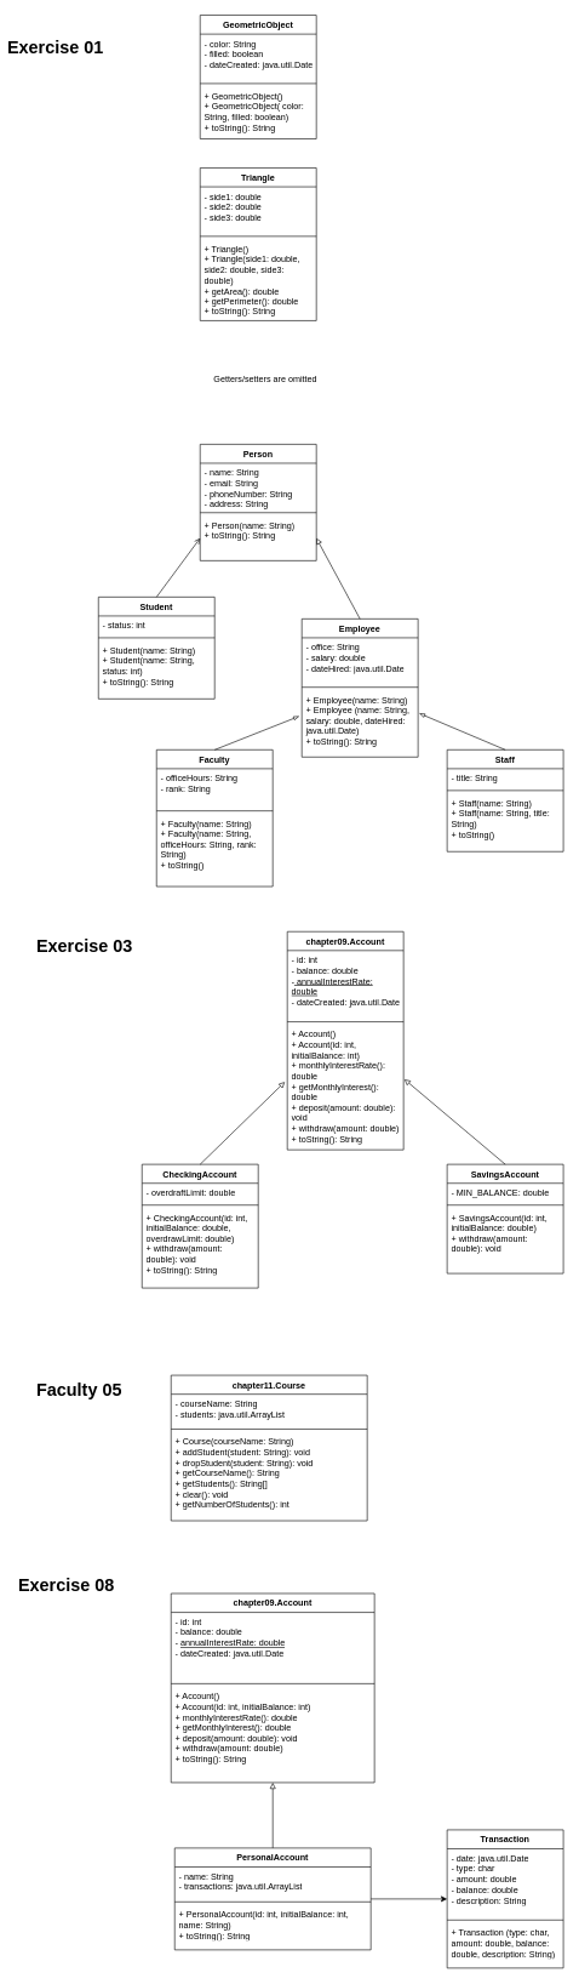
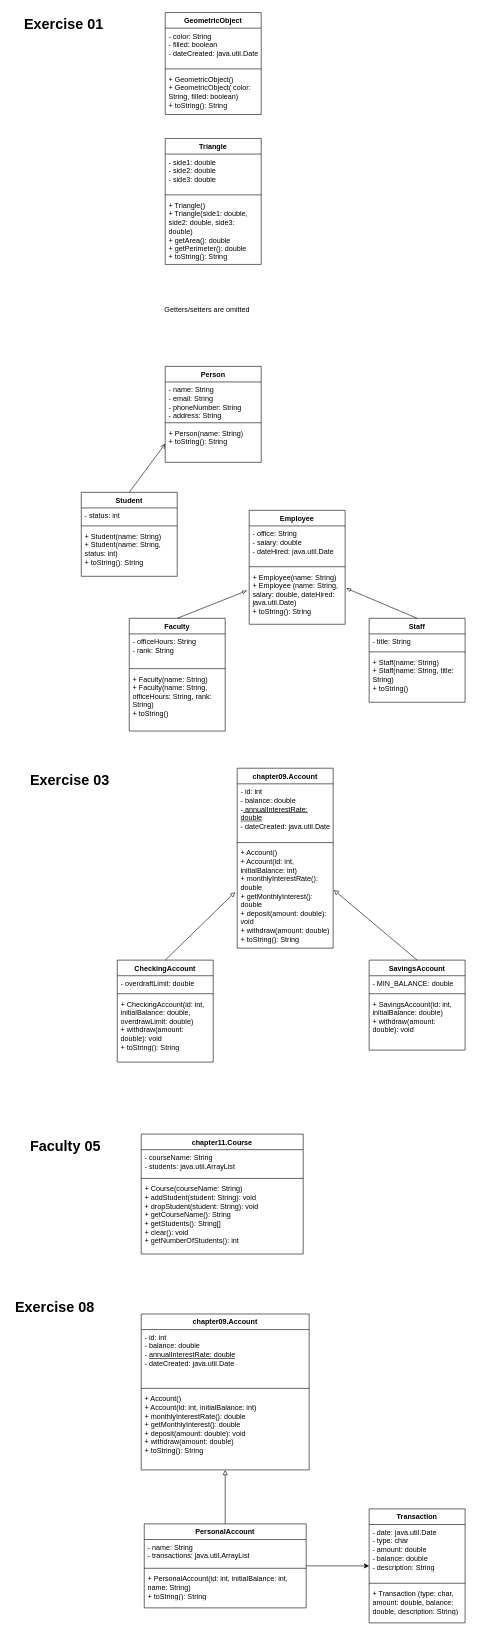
- <mxCell id="53" value="&lt;h1&gt;Exercise 01&lt;/h1&gt;" style="text;html=1;strokeColor=none;fillColor=none;spacing=5;spacingTop=-20;whiteSpace=wrap;overflow=hidden;rounded=0;" parent="1" vertex="1"><mxGeometry x="5" y="45" width="190" height="54" as="geometry" /></mxCell>
+ <mxCell id="53" value="&lt;h1&gt;Exercise 01&lt;/h1&gt;" style="text;html=1;strokeColor=none;fillColor=none;spacing=5;spacingTop=-20;whiteSpace=wrap;overflow=hidden;rounded=0;" parent="1" vertex="1"><mxGeometry y="20" width="190" height="54" as="geometry" x="35" /></mxCell>
- <mxCell id="10" value="Getters/setters are omitted" style="text;html=1;strokeColor=none;fillColor=none;align=center;verticalAlign=middle;whiteSpace=wrap;rounded=0;" parent="1" vertex="1"><mxGeometry x="245" y="505" width="240" height="30" as="geometry" /></mxCell>
+ <mxCell id="10" value="Getters/setters are omitted" style="text;html=1;strokeColor=none;fillColor=none;align=center;verticalAlign=middle;whiteSpace=wrap;rounded=0;" parent="1" vertex="1"><mxGeometry x="225" y="500" width="240" height="30" as="geometry" /></mxCell>
- <mxCell id="34" value="" style="endArrow=block;html=1;rounded=0;entryX=1;entryY=0.5;entryDx=0;entryDy=0;endFill=0;exitX=0.5;exitY=0;exitDx=0;exitDy=0;" parent="1" source="15" target="14" edge="1"><mxGeometry width="50" height="50" relative="1" as="geometry"><mxPoint x="485" y="850" as="sourcePoint" /><mxPoint x="535" y="800" as="targetPoint" /></mxGeometry></mxCell>
